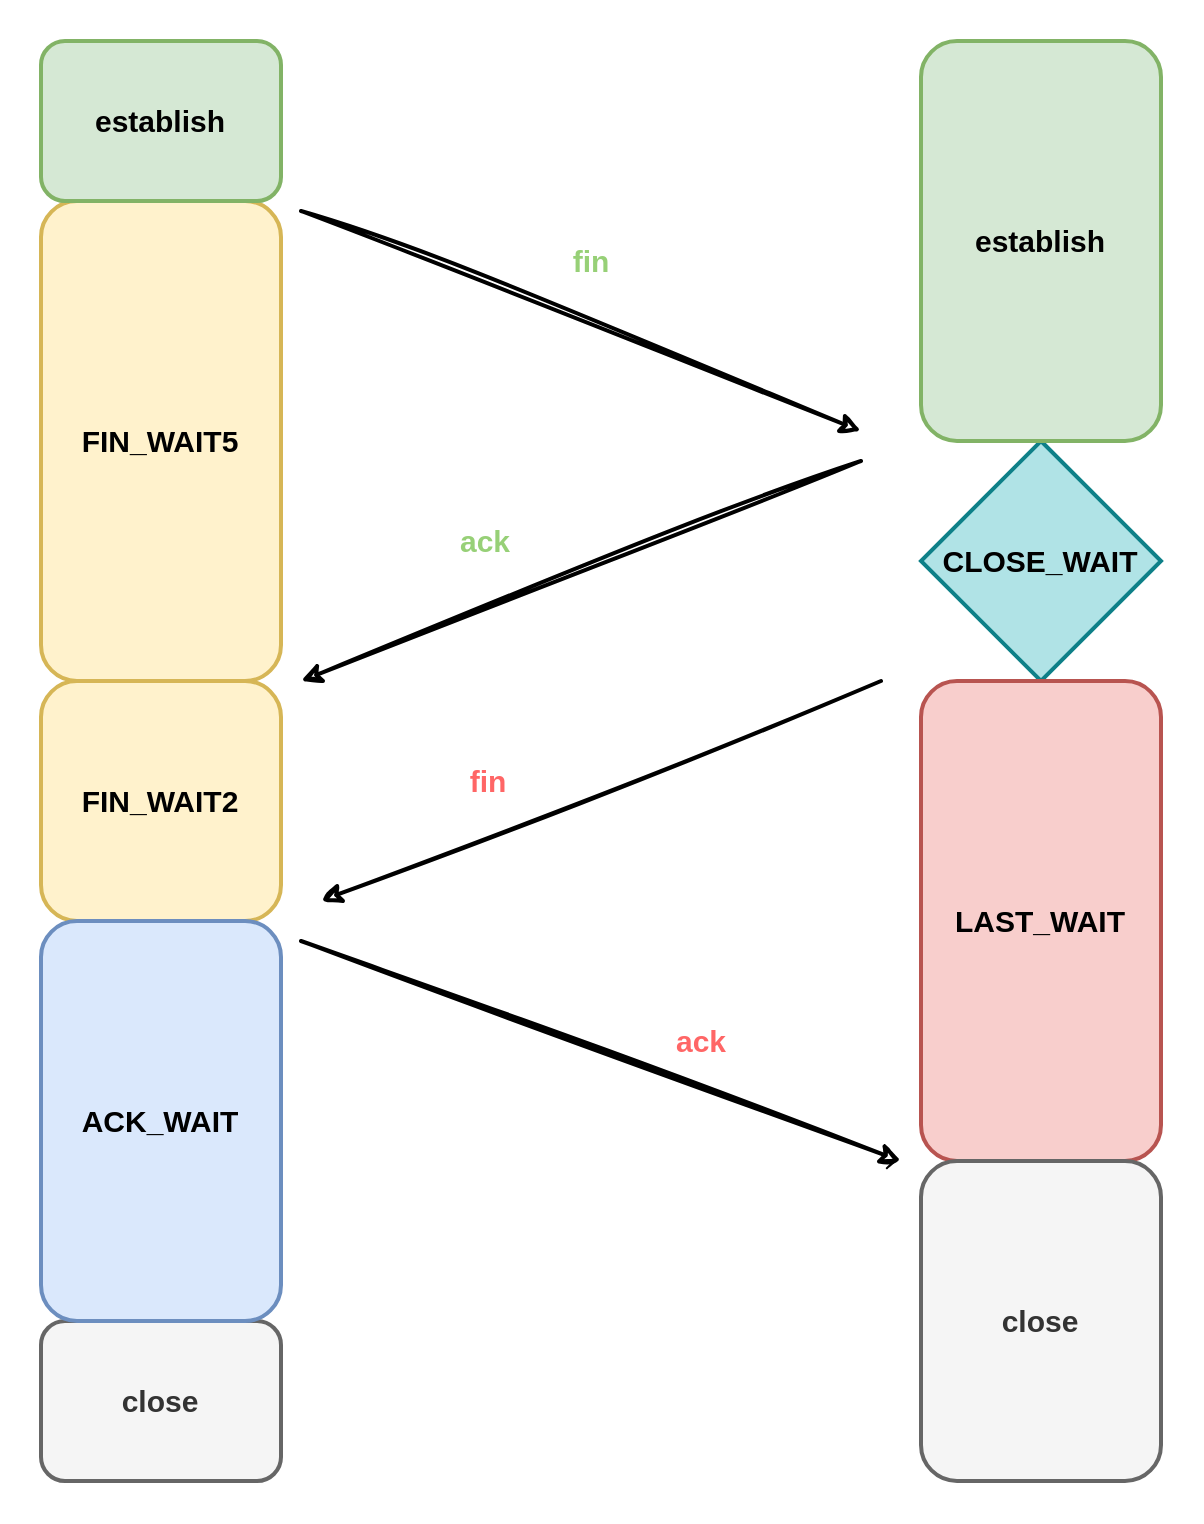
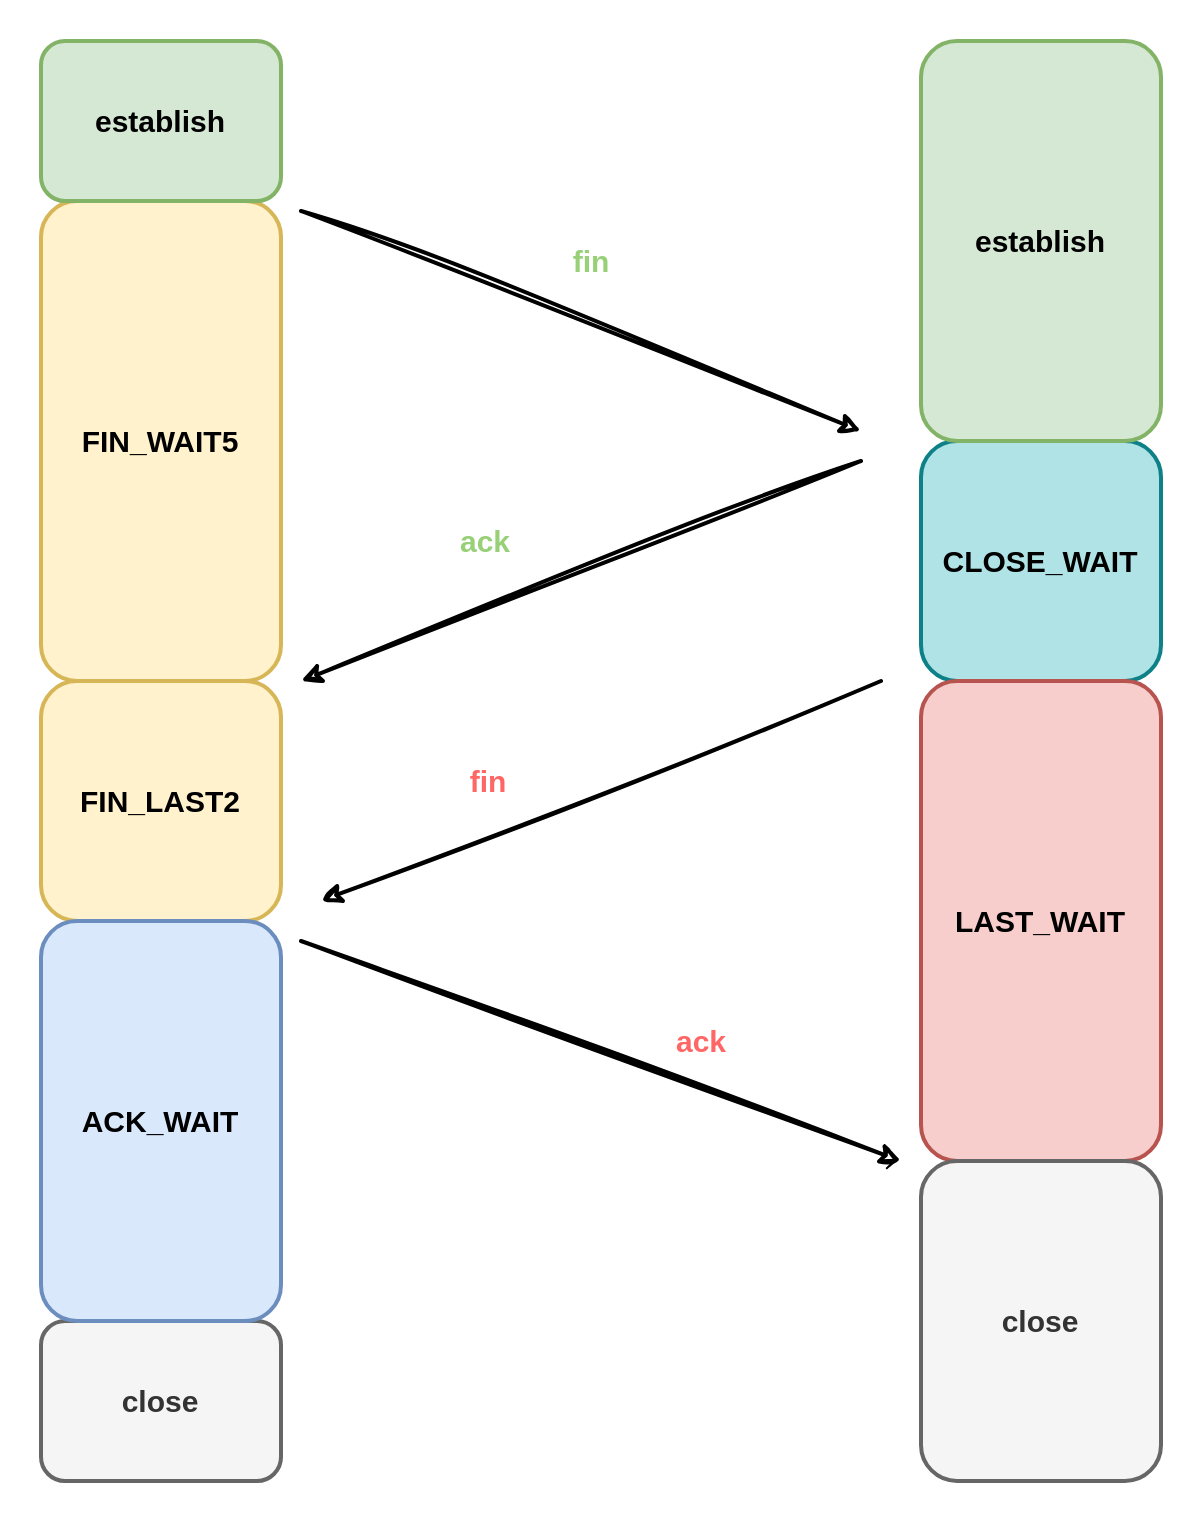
- <mxCell id="3" value="CLOSE_WAIT" style="rhombus;whiteSpace=wrap;html=1;strokeWidth=2;fillWeight=4;hachureGap=8;hachureAngle=45;fillColor=#b0e3e6;strokeColor=#0e8088;fontSize=15;fontStyle=1;" vertex="1" parent="1"><mxGeometry x="460" y="220" width="120" height="120" as="geometry" /></mxCell>
+ <mxCell id="3" value="CLOSE_WAIT" style="rounded=1;whiteSpace=wrap;html=1;strokeWidth=2;fillWeight=4;hachureGap=8;hachureAngle=45;fillColor=#b0e3e6;strokeColor=#0e8088;fontSize=15;fontStyle=1" vertex="1" parent="1"><mxGeometry x="460" y="220" width="120" height="120" as="geometry" /></mxCell>
- <mxCell id="16" value="FIN_WAIT2" style="rounded=1;whiteSpace=wrap;html=1;strokeWidth=2;fillWeight=4;hachureGap=8;hachureAngle=45;fillColor=#fff2cc;strokeColor=#d6b656;fontSize=15;fontStyle=1" vertex="1" parent="1"><mxGeometry x="20" y="340" width="120" height="120" as="geometry" /></mxCell>
+ <mxCell id="16" value="FIN_LAST2" style="rounded=1;whiteSpace=wrap;html=1;strokeWidth=2;fillWeight=4;hachureGap=8;hachureAngle=45;fillColor=#fff2cc;strokeColor=#d6b656;fontSize=15;fontStyle=1" vertex="1" parent="1"><mxGeometry x="20" y="340" width="120" height="120" as="geometry" /></mxCell>
